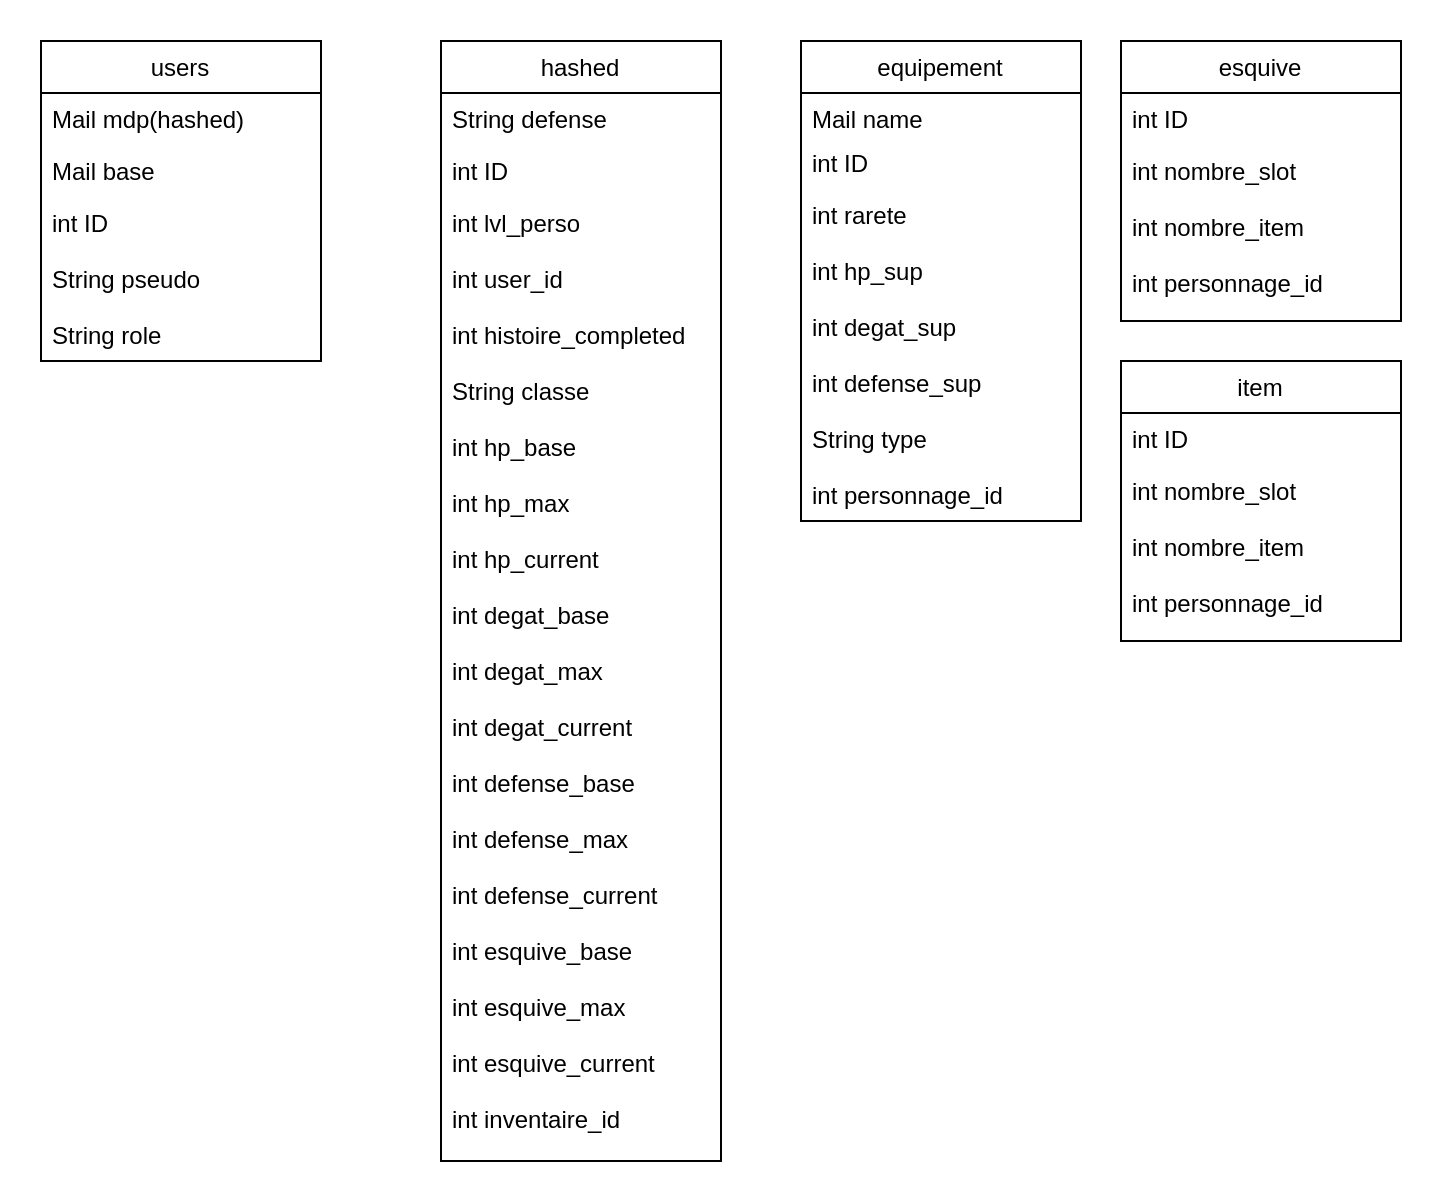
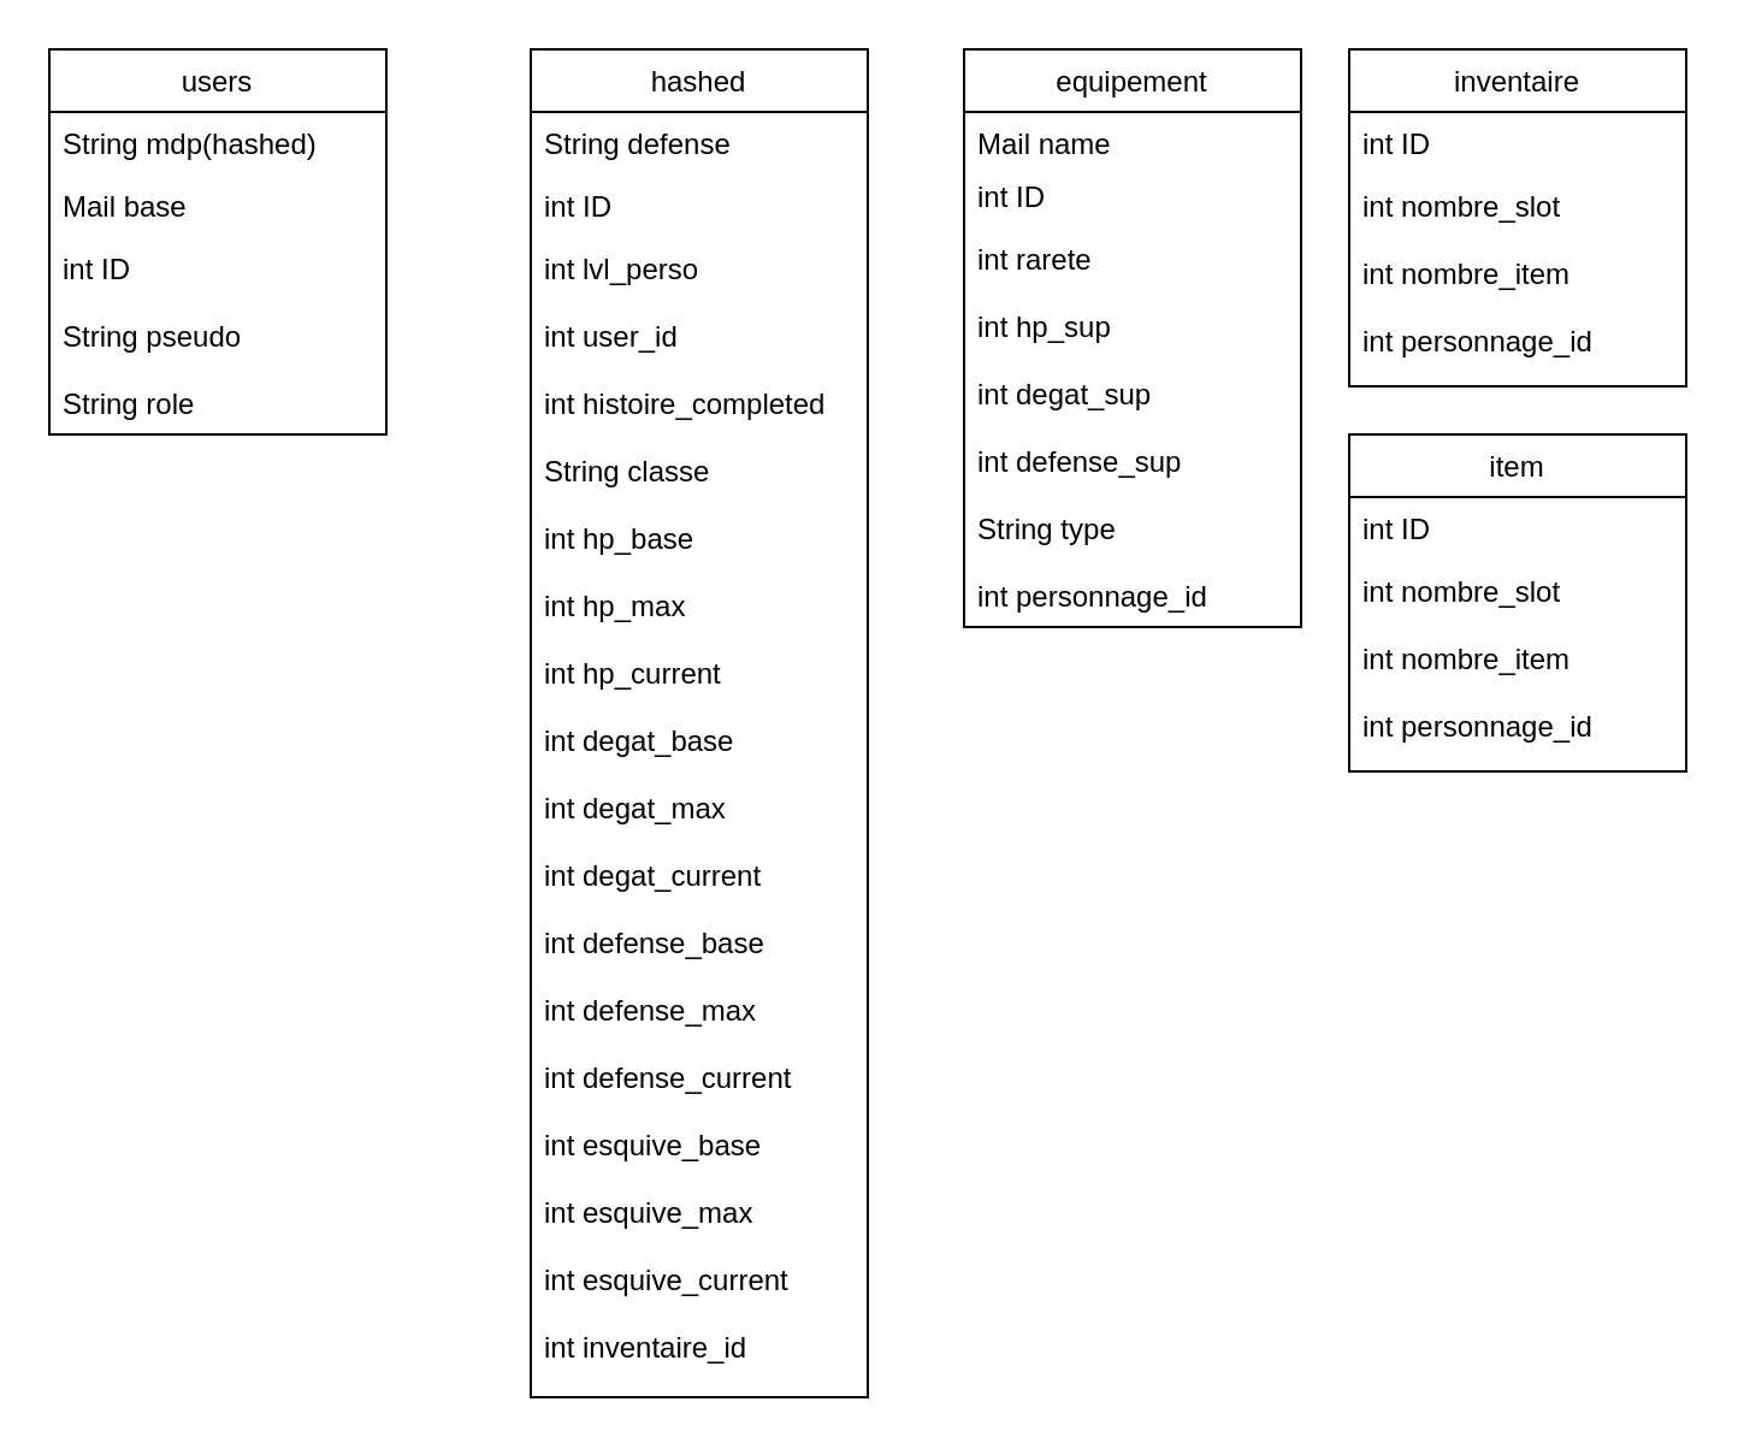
- <mxCell id="14" value="esquive" style="swimlane;fontStyle=0;childLayout=stackLayout;horizontal=1;startSize=26;fillColor=none;horizontalStack=0;resizeParent=1;resizeParentMax=0;resizeLast=0;collapsible=1;marginBottom=0;" parent="1" vertex="1"><mxGeometry x="560" y="20" width="140" height="140" as="geometry" /></mxCell>
+ <mxCell id="14" value="inventaire" style="swimlane;fontStyle=0;childLayout=stackLayout;horizontal=1;startSize=26;fillColor=none;horizontalStack=0;resizeParent=1;resizeParentMax=0;resizeLast=0;collapsible=1;marginBottom=0;" parent="1" vertex="1"><mxGeometry x="560" y="20" width="140" height="140" as="geometry" /></mxCell>
- <mxCell id="3" value="Mail mdp(hashed)" style="text;strokeColor=none;fillColor=none;align=left;verticalAlign=top;spacingLeft=4;spacingRight=4;overflow=hidden;rotatable=0;points=[[0,0.5],[1,0.5]];portConstraint=eastwest;" parent="2" vertex="1"><mxGeometry y="26" width="140" height="26" as="geometry" /></mxCell>
+ <mxCell id="3" value="String mdp(hashed)" style="text;strokeColor=none;fillColor=none;align=left;verticalAlign=top;spacingLeft=4;spacingRight=4;overflow=hidden;rotatable=0;points=[[0,0.5],[1,0.5]];portConstraint=eastwest;" parent="2" vertex="1"><mxGeometry y="26" width="140" height="26" as="geometry" /></mxCell>
